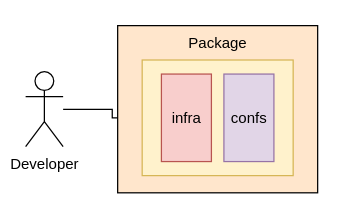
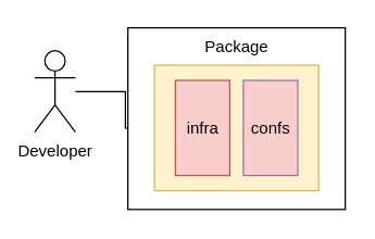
- <mxCell id="5" value="Package" style="whiteSpace=wrap;html=1;verticalAlign=top;fillColor=#ffe6cc;" vertex="1" parent="4"><mxGeometry width="160" height="133.75" as="geometry" /></mxCell>
+ <mxCell id="5" value="Package" style="whiteSpace=wrap;html=1;verticalAlign=top;" vertex="1" parent="4"><mxGeometry width="160" height="133.75" as="geometry" /></mxCell>
- <mxCell id="3" value="Developer" style="shape=umlActor;verticalLabelPosition=bottom;verticalAlign=top;html=1;outlineConnect=0;" vertex="1" parent="1"><mxGeometry x="20" y="56.88" width="30" height="60" as="geometry" /></mxCell>
+ <mxCell id="3" value="Developer" style="shape=umlActor;verticalLabelPosition=bottom;verticalAlign=top;html=1;outlineConnect=0;" vertex="1" parent="1"><mxGeometry x="25" y="36.88" width="30" height="60" as="geometry" /></mxCell>
- <mxCell id="8" value="confs" style="rounded=0;whiteSpace=wrap;html=1;fillColor=#e1d5e7;strokeColor=#9673a6;" vertex="1" parent="4"><mxGeometry x="85" y="38.75" width="40" height="70" as="geometry" /></mxCell>
+ <mxCell id="8" value="confs" style="rounded=0;whiteSpace=wrap;html=1;fillColor=#f8cecc;strokeColor=#9673a6;" vertex="1" parent="4"><mxGeometry x="85" y="38.75" width="40" height="70" as="geometry" /></mxCell>
